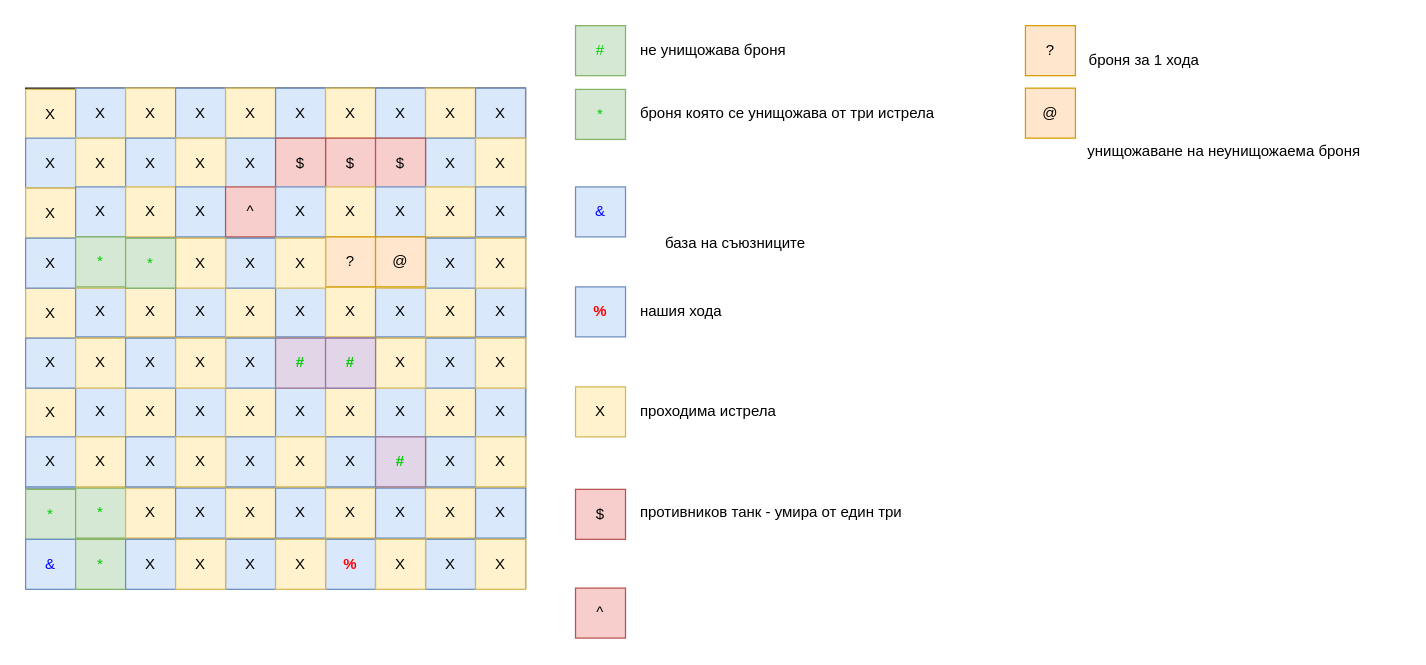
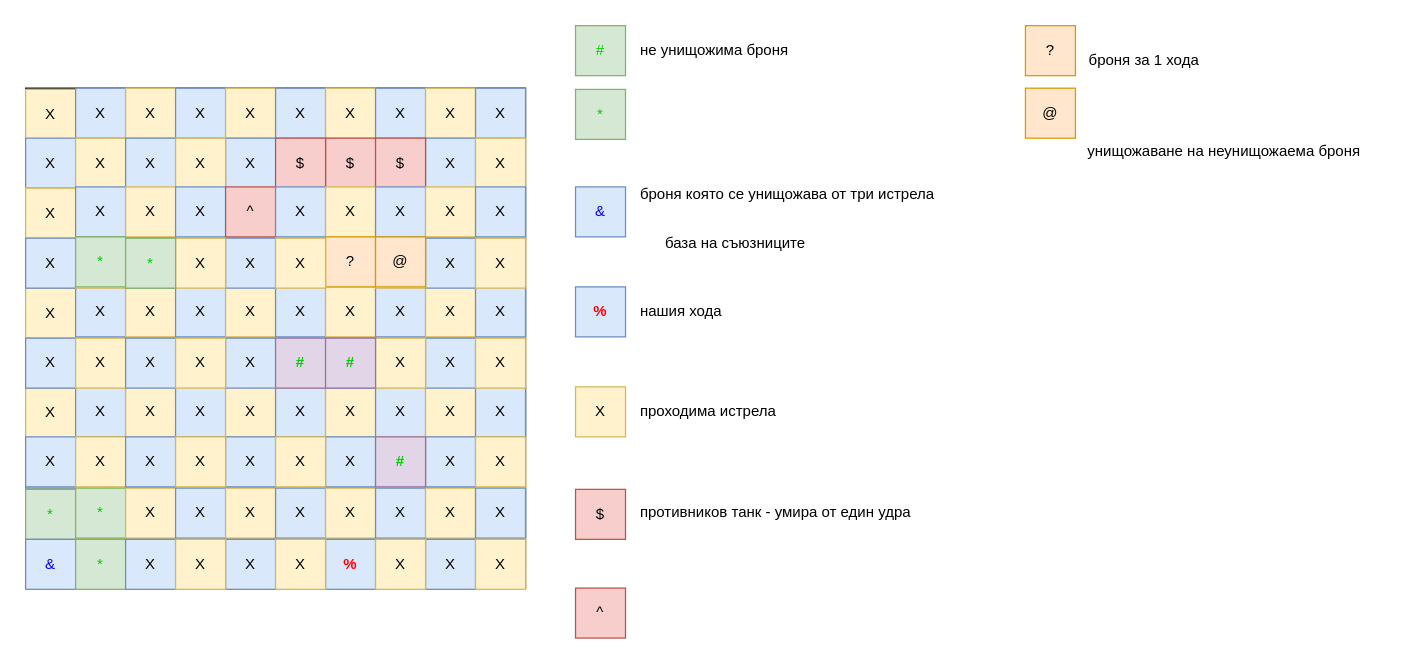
- <mxCell id="200" value="не унищожава броня" style="text;html=1;strokeColor=none;fillColor=none;align=left;verticalAlign=middle;whiteSpace=wrap;rounded=0;" parent="1" vertex="1"><mxGeometry x="510" y="30" width="250" height="20" as="geometry" /></mxCell>
+ <mxCell id="200" value="не унищожима броня" style="text;html=1;strokeColor=none;fillColor=none;align=left;verticalAlign=middle;whiteSpace=wrap;rounded=0;" parent="1" vertex="1"><mxGeometry x="510" y="30" width="250" height="20" as="geometry" /></mxCell>
- <mxCell id="186" value="броня която се унищожава от три истрела" style="text;html=1;strokeColor=none;fillColor=none;align=left;verticalAlign=middle;whiteSpace=wrap;rounded=0;" parent="1" vertex="1"><mxGeometry x="510" y="80" width="250" height="20" as="geometry" /></mxCell>
+ <mxCell id="186" value="броня която се унищожава от три истрела" style="text;html=1;strokeColor=none;fillColor=none;align=left;verticalAlign=middle;whiteSpace=wrap;rounded=0;" parent="1" vertex="1"><mxGeometry x="510" y="145" width="250" height="20" as="geometry" /></mxCell>
- <mxCell id="192" value="противников танк - умира от един три" style="text;html=1;strokeColor=none;fillColor=none;align=left;verticalAlign=middle;whiteSpace=wrap;rounded=0;" parent="1" vertex="1"><mxGeometry x="510" y="400" width="250" height="20" as="geometry" /></mxCell>
+ <mxCell id="192" value="противников танк - умира от един удра" style="text;html=1;strokeColor=none;fillColor=none;align=left;verticalAlign=middle;whiteSpace=wrap;rounded=0;" parent="1" vertex="1"><mxGeometry x="510" y="400" width="250" height="20" as="geometry" /></mxCell>
